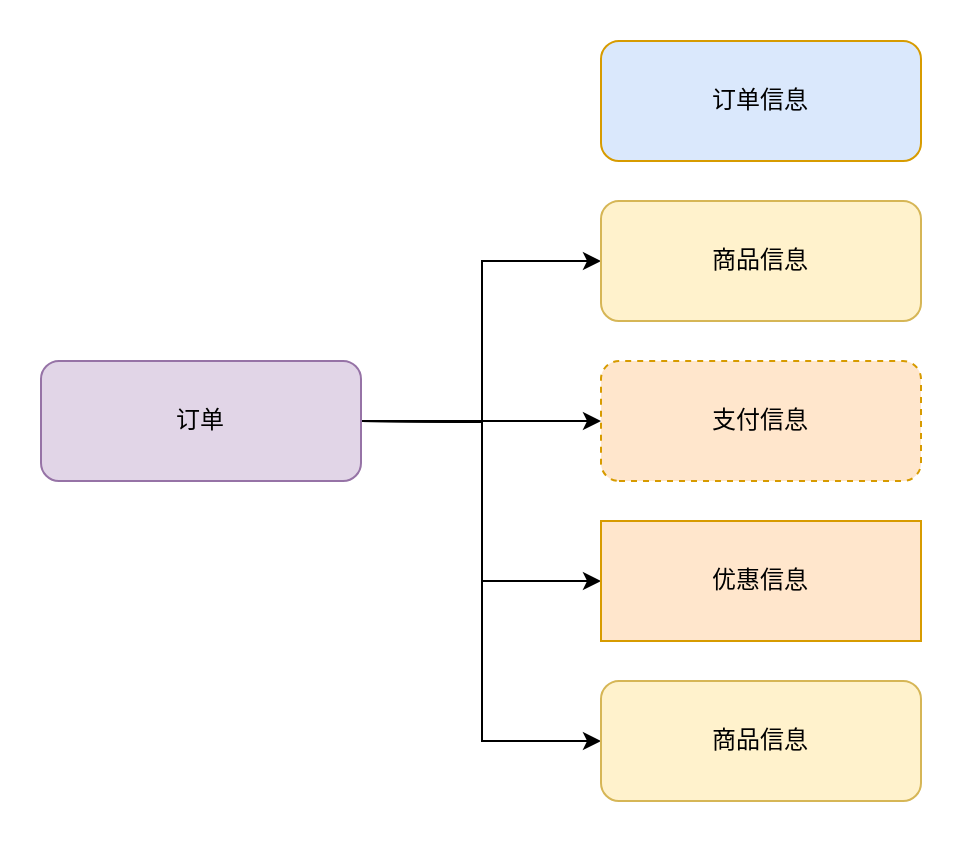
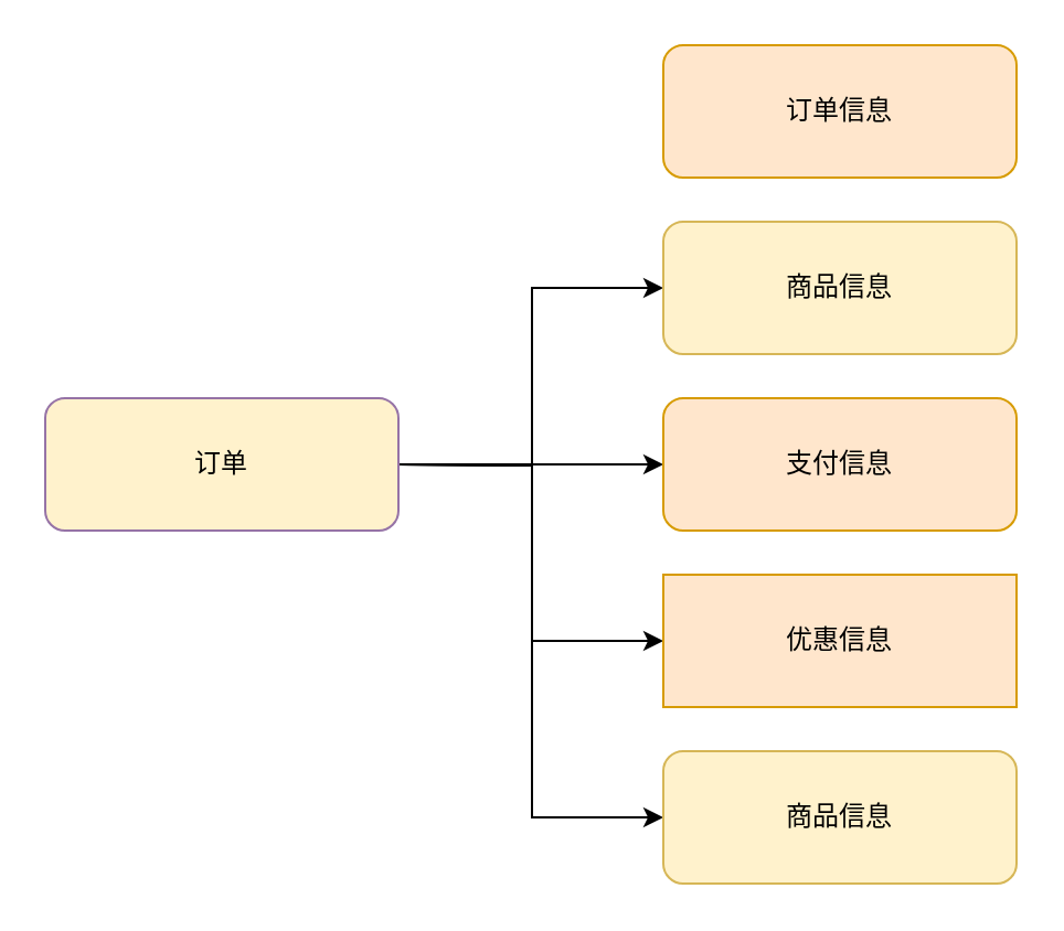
- <mxCell id="8" value="订单信息" style="rounded=1;whiteSpace=wrap;html=1;fillColor=#dae8fc;strokeColor=#d79b00;flipV=1;" parent="1" vertex="1"><mxGeometry x="300" y="20" width="160" height="60" as="geometry" /></mxCell>
+ <mxCell id="8" value="订单信息" style="rounded=1;whiteSpace=wrap;html=1;fillColor=#ffe6cc;strokeColor=#d79b00;flipV=1;" parent="1" vertex="1"><mxGeometry x="300" y="20" width="160" height="60" as="geometry" /></mxCell>
- <mxCell id="11" value="订单" style="rounded=1;whiteSpace=wrap;html=1;fillColor=#e1d5e7;strokeColor=#9673a6;" parent="1" vertex="1"><mxGeometry x="20" y="180" width="160" height="60" as="geometry" /></mxCell>
+ <mxCell id="11" value="订单" style="rounded=1;whiteSpace=wrap;html=1;fillColor=#fff2cc;strokeColor=#9673a6;" parent="1" vertex="1"><mxGeometry x="20" y="180" width="160" height="60" as="geometry" /></mxCell>
- <mxCell id="6" value="支付信息" style="rounded=1;whiteSpace=wrap;html=1;fillColor=#ffe6cc;strokeColor=#d79b00;flipV=1;dashed=1;" parent="1" vertex="1"><mxGeometry x="300" y="180" width="160" height="60" as="geometry" /></mxCell>
+ <mxCell id="6" value="支付信息" style="rounded=1;whiteSpace=wrap;html=1;fillColor=#ffe6cc;strokeColor=#d79b00;flipV=1;" parent="1" vertex="1"><mxGeometry x="300" y="180" width="160" height="60" as="geometry" /></mxCell>
